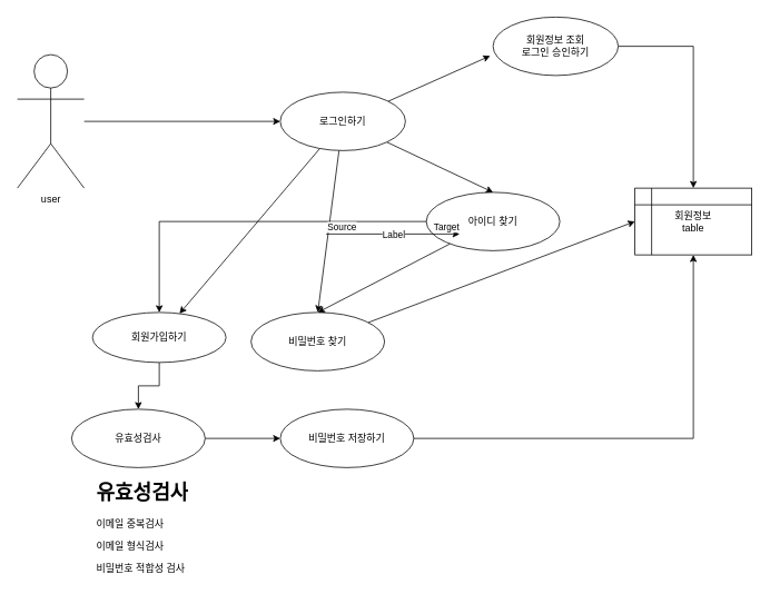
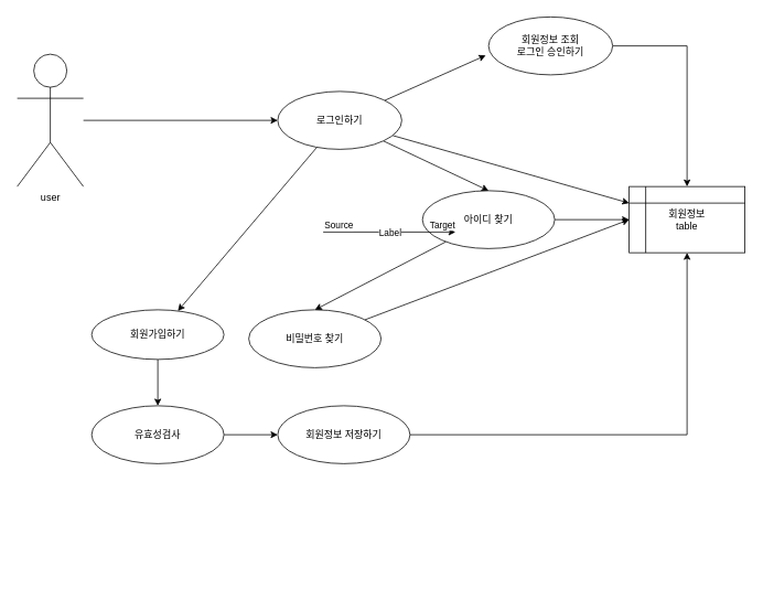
- <mxCell id="12" style="edgeStyle=orthogonalEdgeStyle;rounded=0;orthogonalLoop=1;jettySize=auto;html=1;" parent="1" source="13" target="10" edge="1"><mxGeometry relative="1" as="geometry" /></mxCell>
+ <mxCell id="12" style="edgeStyle=orthogonalEdgeStyle;rounded=0;orthogonalLoop=1;jettySize=auto;html=1;" parent="1" source="13" target="21" edge="1"><mxGeometry relative="1" as="geometry" /></mxCell>
- <mxCell id="6" style="rounded=0;orthogonalLoop=1;jettySize=auto;html=1;entryX=0.5;entryY=0;entryDx=0;entryDy=0;" parent="1" source="8" target="15" edge="1"><mxGeometry relative="1" as="geometry" /></mxCell>
+ <mxCell id="6" style="rounded=0;orthogonalLoop=1;jettySize=auto;html=1;" parent="1" source="8" target="21" edge="1"><mxGeometry relative="1" as="geometry" /></mxCell>
- <mxCell id="17" value="유효성검사" style="ellipse;whiteSpace=wrap;html=1;" parent="1" vertex="1"><mxGeometry x="85" y="490" width="160" height="70" as="geometry" /></mxCell>
+ <mxCell id="17" value="유효성검사" style="ellipse;whiteSpace=wrap;html=1;" parent="1" vertex="1"><mxGeometry x="110" y="490" width="160" height="70" as="geometry" /></mxCell>
- <mxCell id="20" value="비밀번호 저장하기" style="ellipse;whiteSpace=wrap;html=1;" parent="1" vertex="1"><mxGeometry x="335" y="490" width="160" height="70" as="geometry" /></mxCell>
+ <mxCell id="20" value="회원정보 저장하기" style="ellipse;whiteSpace=wrap;html=1;" parent="1" vertex="1"><mxGeometry x="335" y="490" width="160" height="70" as="geometry" /></mxCell>
- <mxCell id="18" value="&lt;h1&gt;유효성검사&lt;/h1&gt;&lt;p&gt;이메일 중복검사&lt;/p&gt;&lt;p&gt;이메일 형식검사&lt;/p&gt;&lt;p&gt;비밀번호 적합성 검사&lt;/p&gt;" style="text;html=1;strokeColor=none;fillColor=none;spacing=5;spacingTop=-20;whiteSpace=wrap;overflow=hidden;rounded=0;" parent="1" vertex="1"><mxGeometry x="110" y="570" width="190" height="120" as="geometry" /></mxCell>
